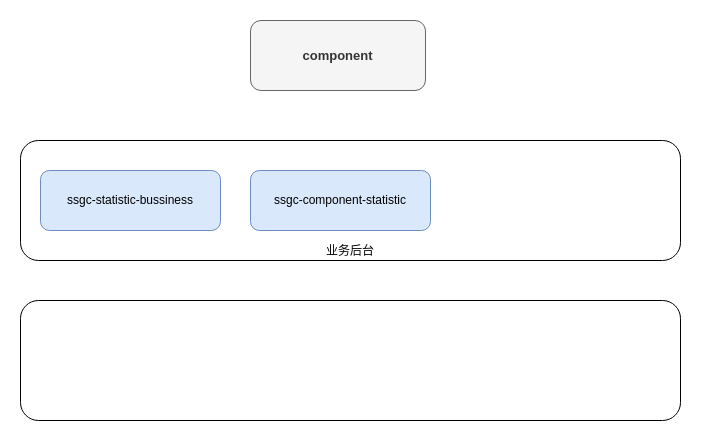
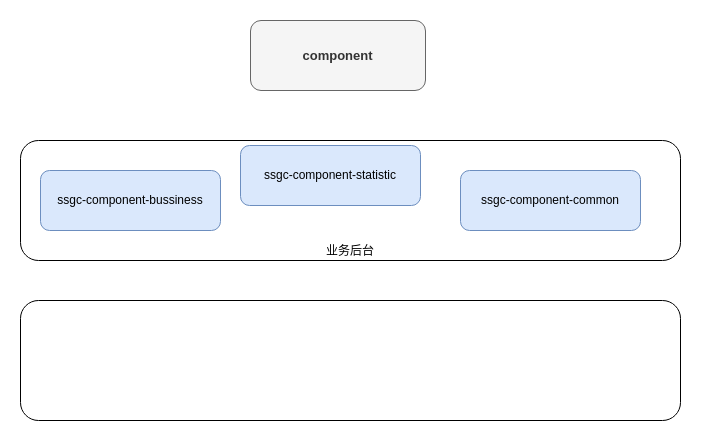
- <mxCell id="4" value="ssgc-statistic-bussiness" style="rounded=1;whiteSpace=wrap;html=1;fillColor=#dae8fc;strokeColor=#6c8ebf;" vertex="1" parent="1"><mxGeometry x="40" y="170" width="180" height="60" as="geometry" /></mxCell>
+ <mxCell id="4" value="ssgc-component-bussiness" style="rounded=1;whiteSpace=wrap;html=1;fillColor=#dae8fc;strokeColor=#6c8ebf;" vertex="1" parent="1"><mxGeometry x="40" y="170" width="180" height="60" as="geometry" /></mxCell>
- <mxCell id="6" value="ssgc-component-statistic" style="rounded=1;whiteSpace=wrap;html=1;fillColor=#dae8fc;strokeColor=#6c8ebf;" vertex="1" parent="1"><mxGeometry x="250" y="170" width="180" height="60" as="geometry" /></mxCell>
+ <mxCell id="6" value="ssgc-component-statistic" style="rounded=1;whiteSpace=wrap;html=1;fillColor=#dae8fc;strokeColor=#6c8ebf;" vertex="1" parent="1"><mxGeometry x="240" y="145" width="180" height="60" as="geometry" /></mxCell>
+ <mxCell id="5" value="ssgc-component-common" style="rounded=1;whiteSpace=wrap;html=1;fillColor=#dae8fc;strokeColor=#6c8ebf;" vertex="1" parent="1"><mxGeometry x="460" y="170" width="180" height="60" as="geometry" /></mxCell>
